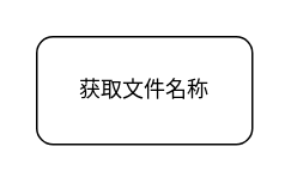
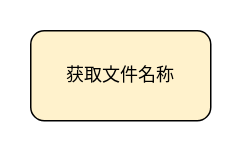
- <mxCell id="2" value="获取文件名称" style="rounded=1;whiteSpace=wrap;html=1;" vertex="1" parent="1"><mxGeometry x="20" y="20" width="120" height="60" as="geometry" /></mxCell>
+ <mxCell id="2" value="获取文件名称" style="rounded=1;whiteSpace=wrap;html=1;fillColor=#fff2cc;" vertex="1" parent="1"><mxGeometry x="20" y="20" width="120" height="60" as="geometry" /></mxCell>
